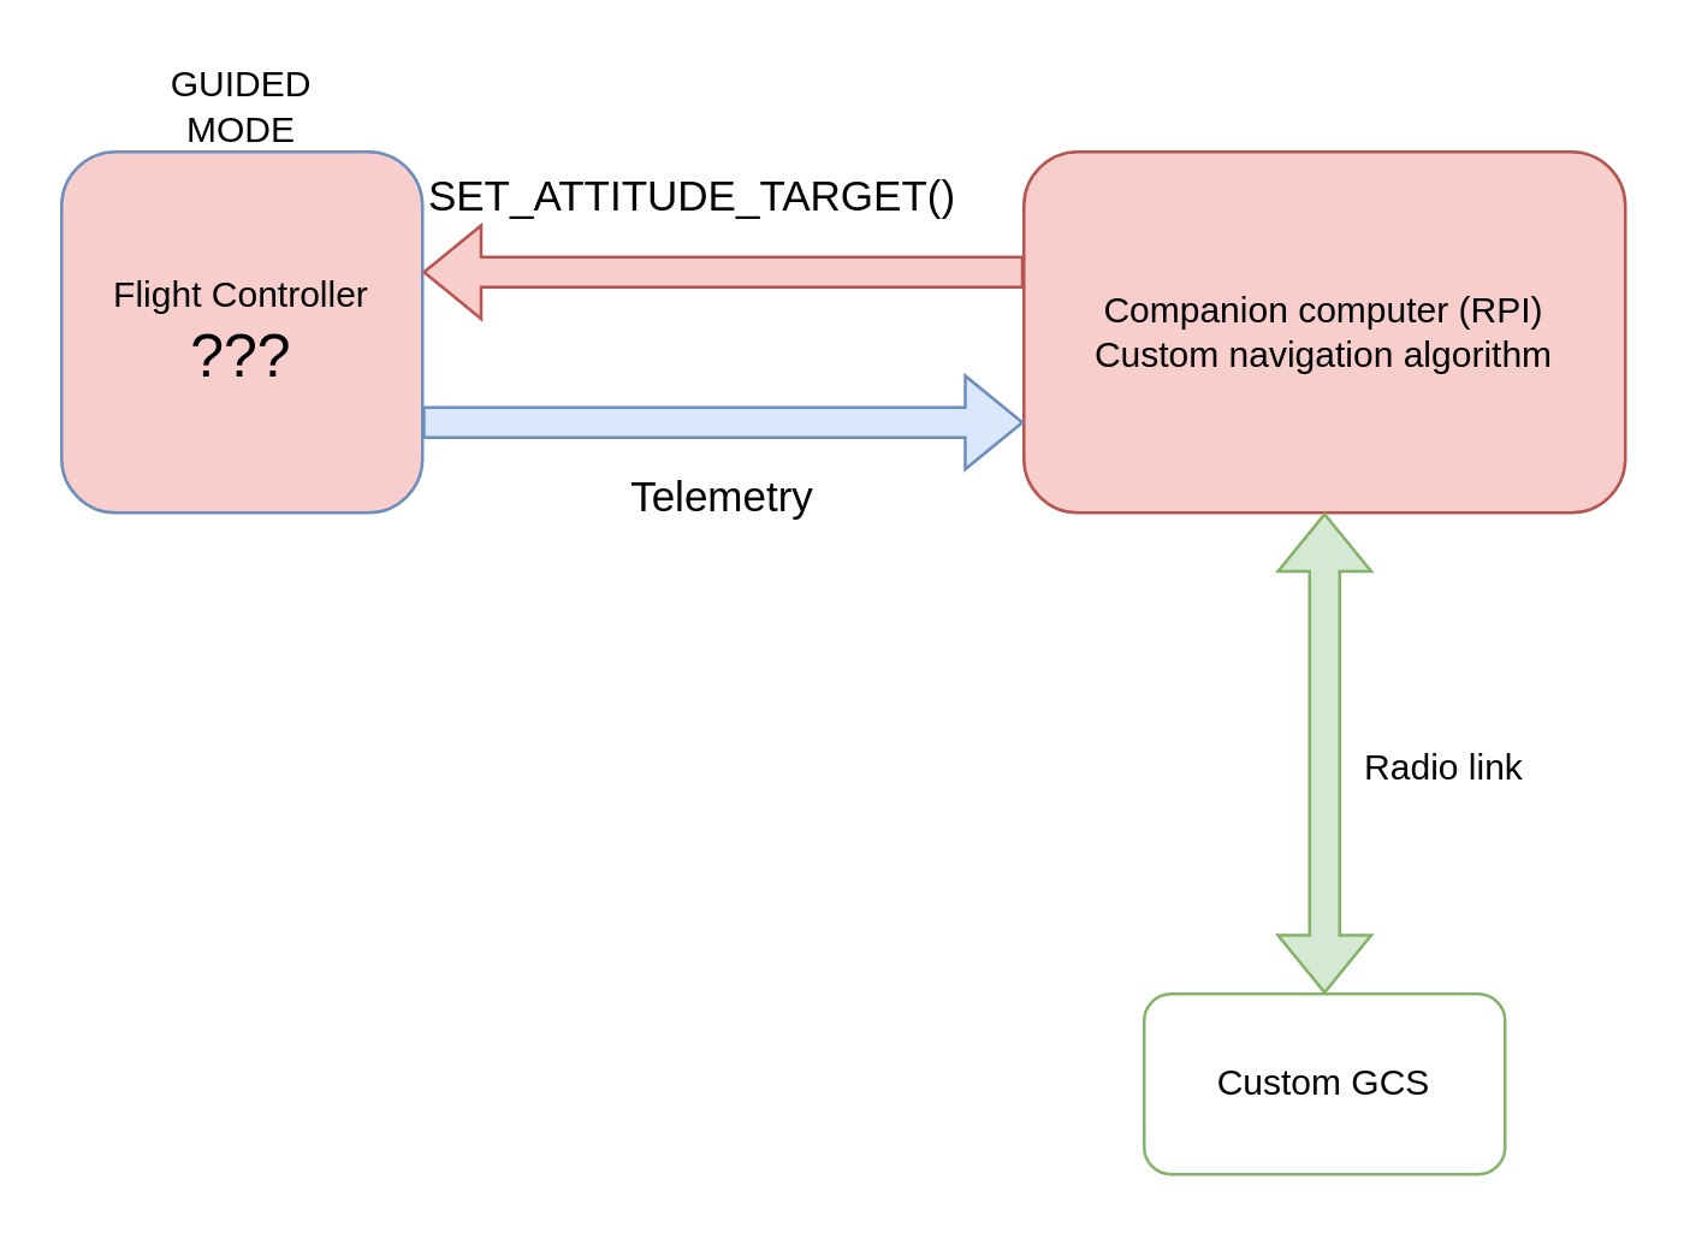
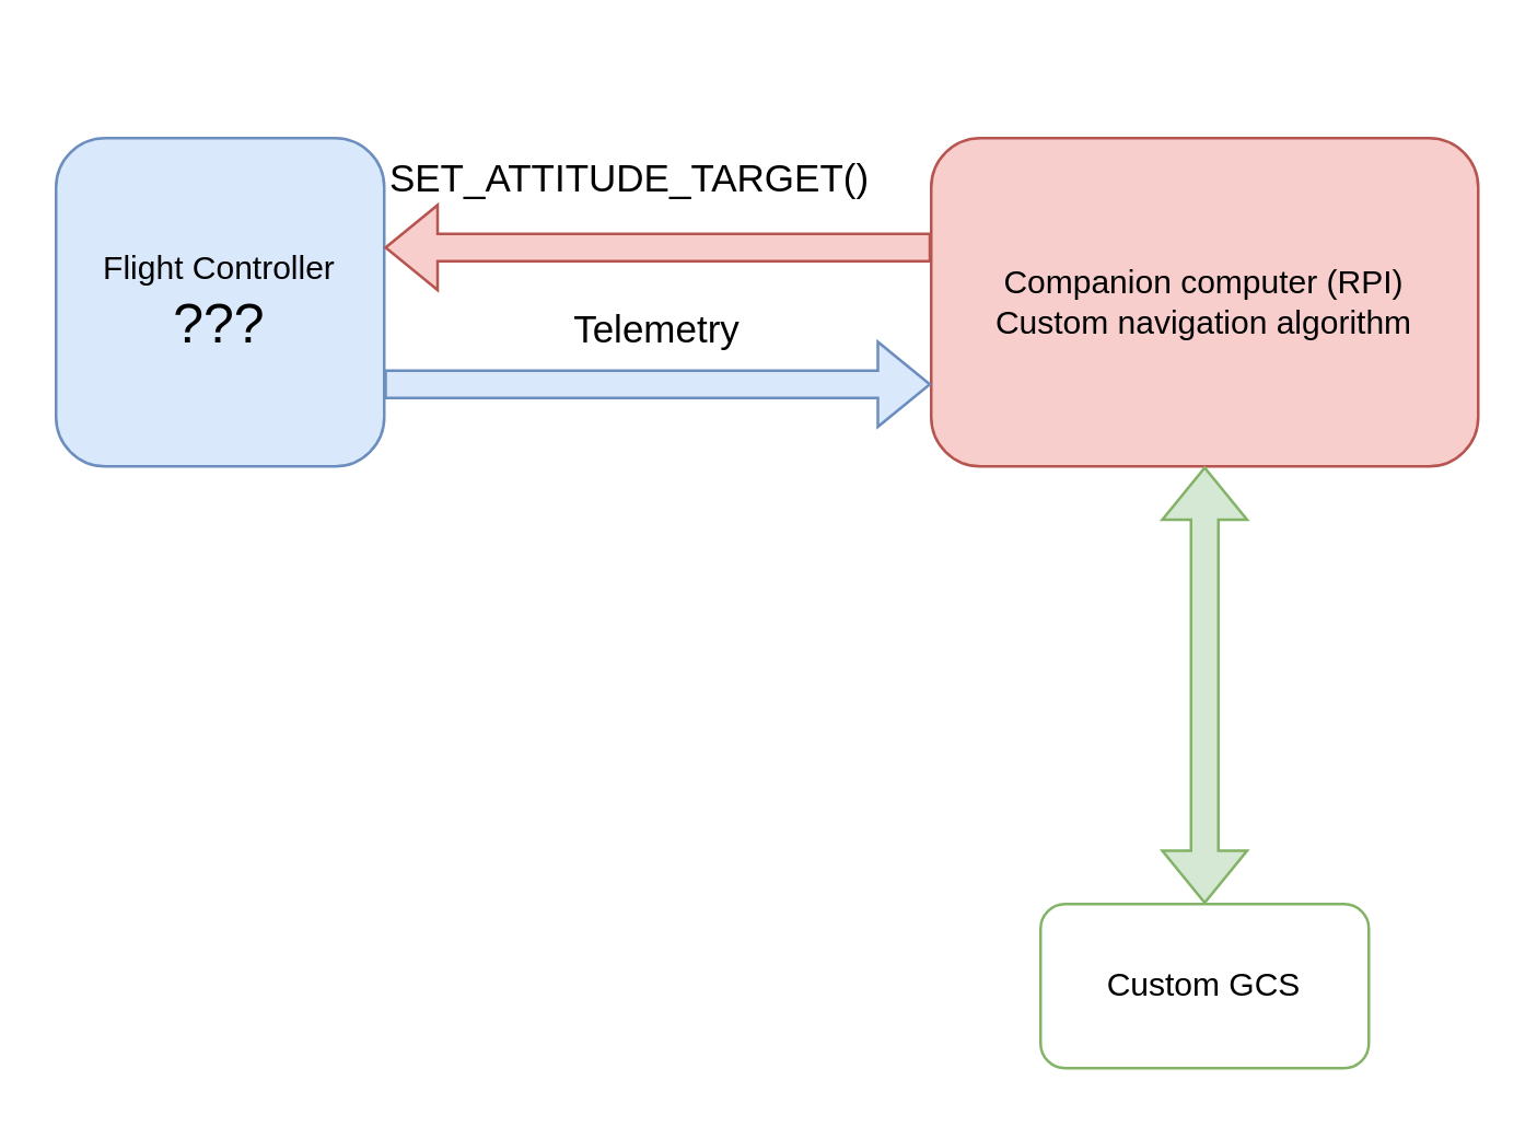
- <mxCell id="8" value="GUIDED MODE" style="text;html=1;strokeColor=none;fillColor=none;align=center;verticalAlign=middle;whiteSpace=wrap;rounded=0;" vertex="1" parent="1"><mxGeometry x="50" y="20" width="60" height="30" as="geometry" /></mxCell>
- <mxCell id="2" value="&lt;div&gt;Flight Controller&lt;/div&gt;&lt;div style=&quot;font-size: 20px;&quot;&gt;???&lt;/div&gt;" style="rounded=1;whiteSpace=wrap;html=1;fillColor=#f8cecc;strokeColor=#6c8ebf;" vertex="1" parent="1"><mxGeometry x="20" y="50" width="120" height="120" as="geometry" /></mxCell>
+ <mxCell id="2" value="&lt;div&gt;Flight Controller&lt;/div&gt;&lt;div style=&quot;font-size: 20px;&quot;&gt;???&lt;/div&gt;" style="rounded=1;whiteSpace=wrap;html=1;fillColor=#dae8fc;strokeColor=#6c8ebf;" vertex="1" parent="1"><mxGeometry x="20" y="50" width="120" height="120" as="geometry" /></mxCell>
- <mxCell id="6" value="&lt;font style=&quot;font-size: 14px;&quot;&gt;Telemetry&lt;/font&gt;" style="text;html=1;strokeColor=none;fillColor=none;align=center;verticalAlign=middle;whiteSpace=wrap;rounded=0;" vertex="1" parent="1"><mxGeometry x="210" y="150" width="60" height="30" as="geometry" /></mxCell>
+ <mxCell id="6" value="&lt;font style=&quot;font-size: 14px;&quot;&gt;Telemetry&lt;/font&gt;" style="text;html=1;strokeColor=none;fillColor=none;align=center;verticalAlign=middle;whiteSpace=wrap;rounded=0;" vertex="1" parent="1"><mxGeometry x="210" y="105" width="60" height="30" as="geometry" /></mxCell>
- <mxCell id="11" value="Radio link" style="text;html=1;strokeColor=none;fillColor=none;align=center;verticalAlign=middle;whiteSpace=wrap;rounded=0;" vertex="1" parent="1"><mxGeometry x="450" y="240" width="60" height="30" as="geometry" /></mxCell>
